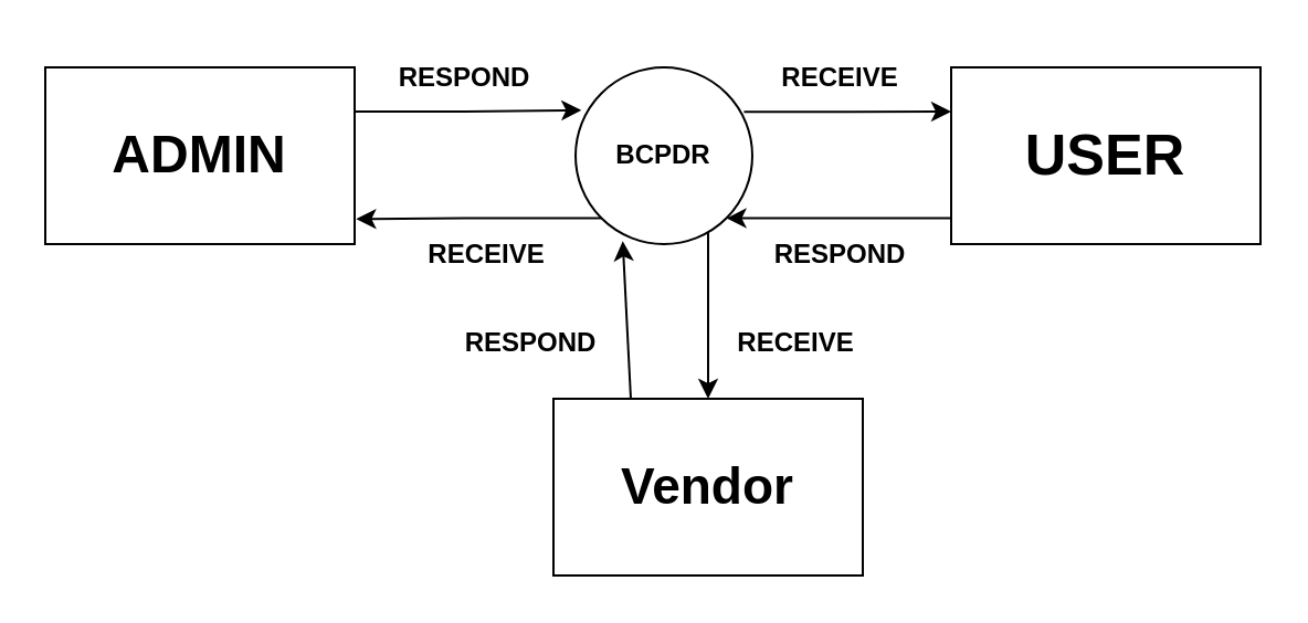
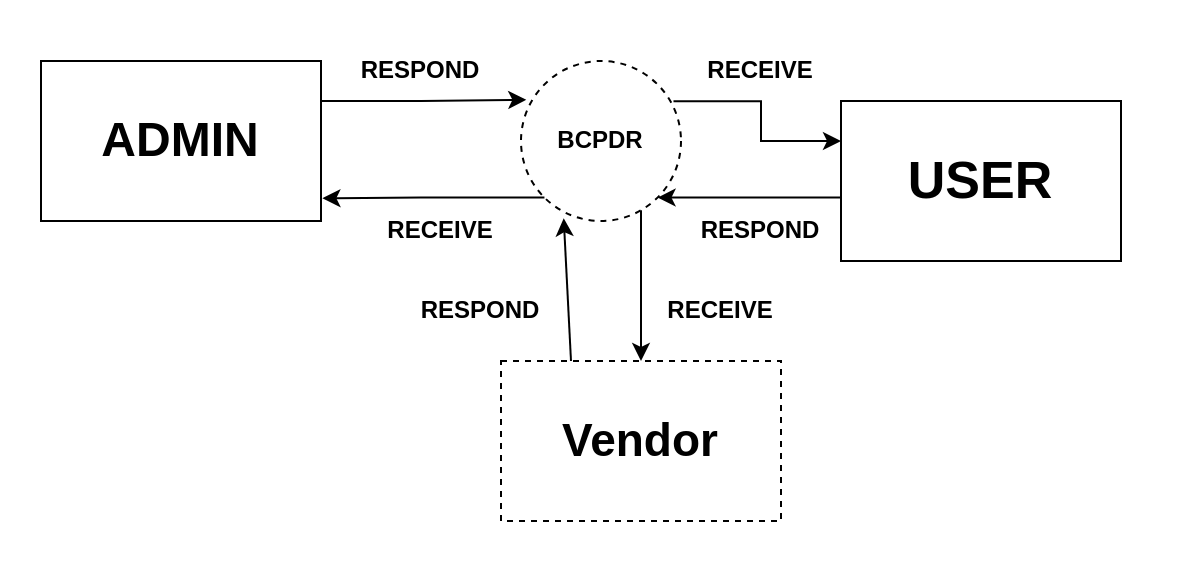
- <mxCell id="5" value="BCPDR" style="ellipse;whiteSpace=wrap;html=1;aspect=fixed;fontStyle=1" parent="1" vertex="1"><mxGeometry x="260" y="30" width="80" height="80" as="geometry" /></mxCell>
+ <mxCell id="5" value="BCPDR" style="ellipse;whiteSpace=wrap;html=1;aspect=fixed;fontStyle=1;dashed=1;" parent="1" vertex="1"><mxGeometry x="260" y="30" width="80" height="80" as="geometry" /></mxCell>
- <mxCell id="7" value="&lt;b&gt;&lt;font style=&quot;font-size: 26px;&quot;&gt;USER&lt;/font&gt;&lt;/b&gt;" style="rounded=0;whiteSpace=wrap;html=1;" parent="1" vertex="1"><mxGeometry x="430" y="30" width="140" height="80" as="geometry" /></mxCell>
+ <mxCell id="7" value="&lt;b&gt;&lt;font style=&quot;font-size: 26px;&quot;&gt;USER&lt;/font&gt;&lt;/b&gt;" style="rounded=0;whiteSpace=wrap;html=1;" parent="1" vertex="1"><mxGeometry x="420" y="50" width="140" height="80" as="geometry" /></mxCell>
- <mxCell id="14" value="&lt;b&gt;&lt;font style=&quot;font-size: 23px;&quot;&gt;Vendor&lt;/font&gt;&lt;/b&gt;" style="rounded=0;whiteSpace=wrap;html=1;" parent="1" vertex="1"><mxGeometry x="250" y="180" width="140" height="80" as="geometry" /></mxCell>
+ <mxCell id="14" value="&lt;b&gt;&lt;font style=&quot;font-size: 23px;&quot;&gt;Vendor&lt;/font&gt;&lt;/b&gt;" style="rounded=0;whiteSpace=wrap;html=1;dashed=1;" parent="1" vertex="1"><mxGeometry x="250" y="180" width="140" height="80" as="geometry" /></mxCell>
